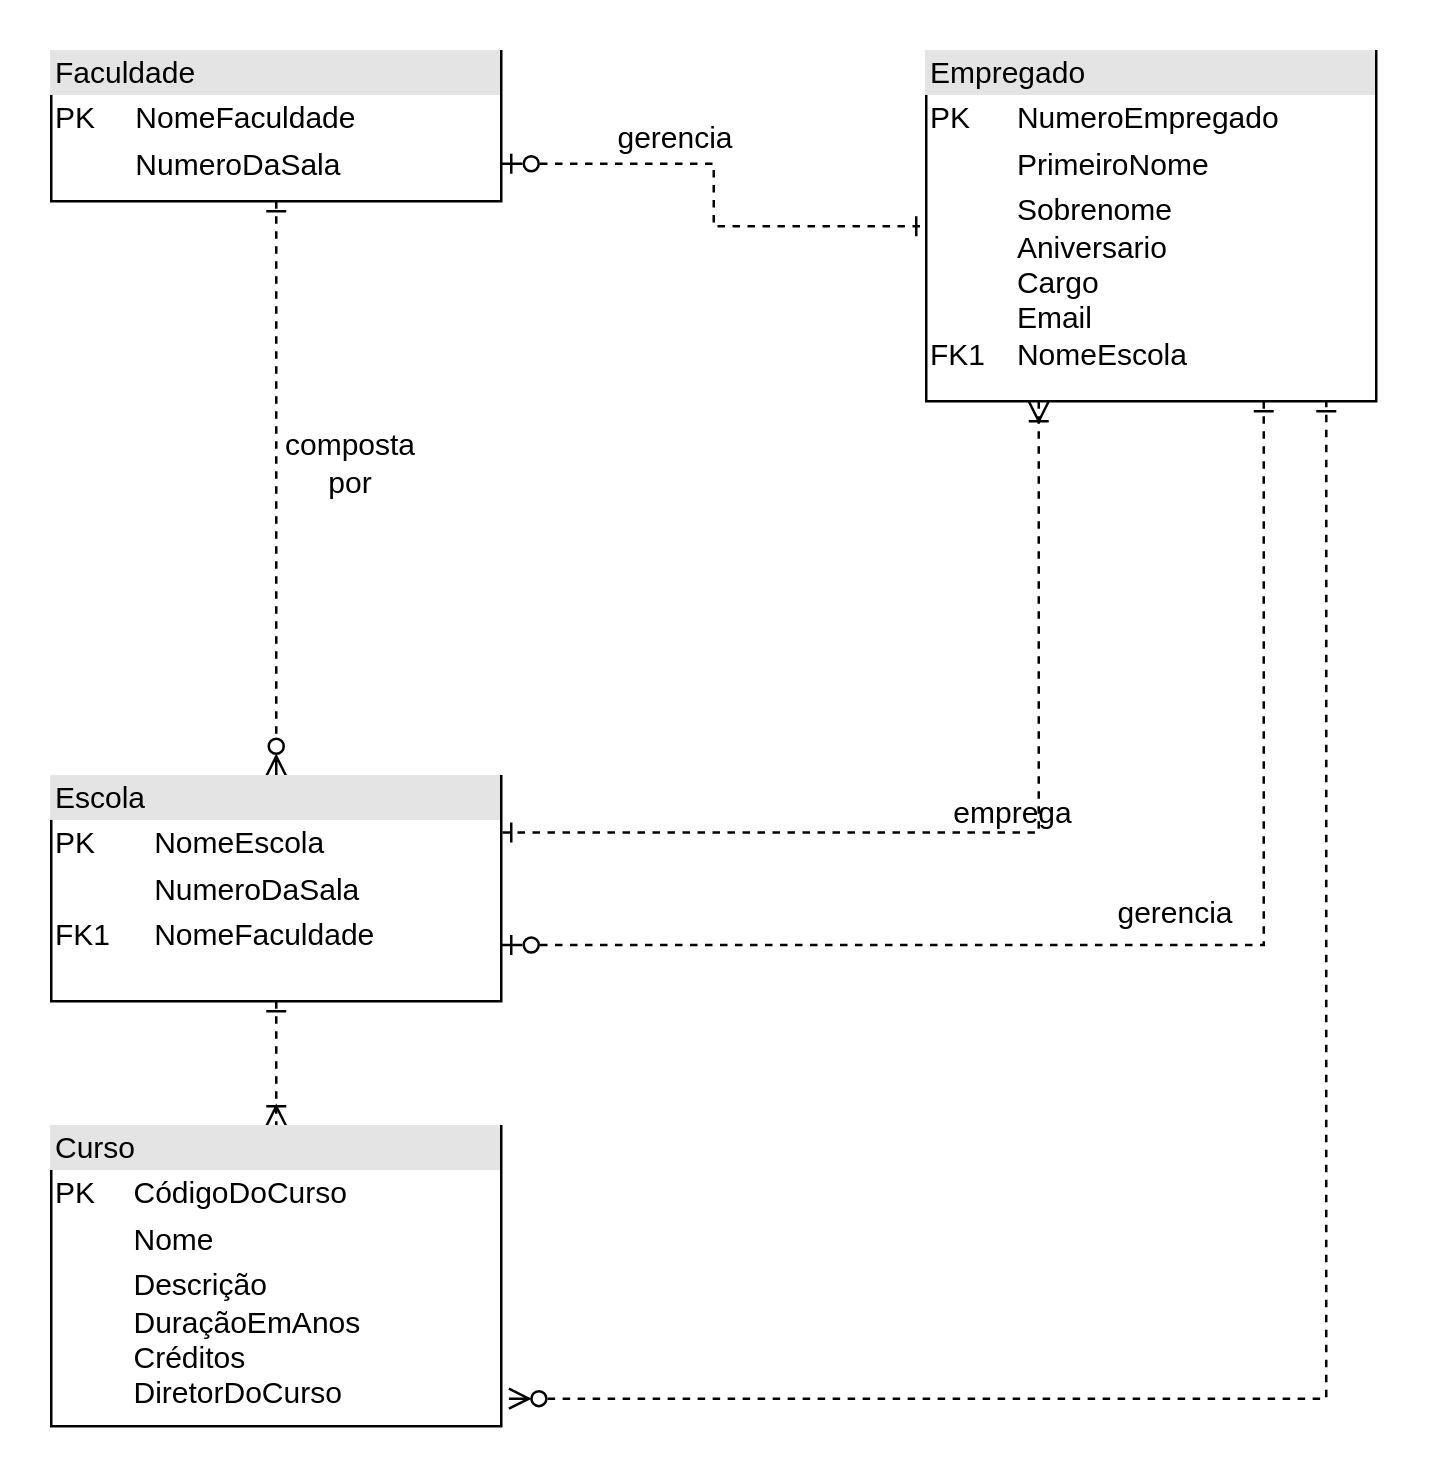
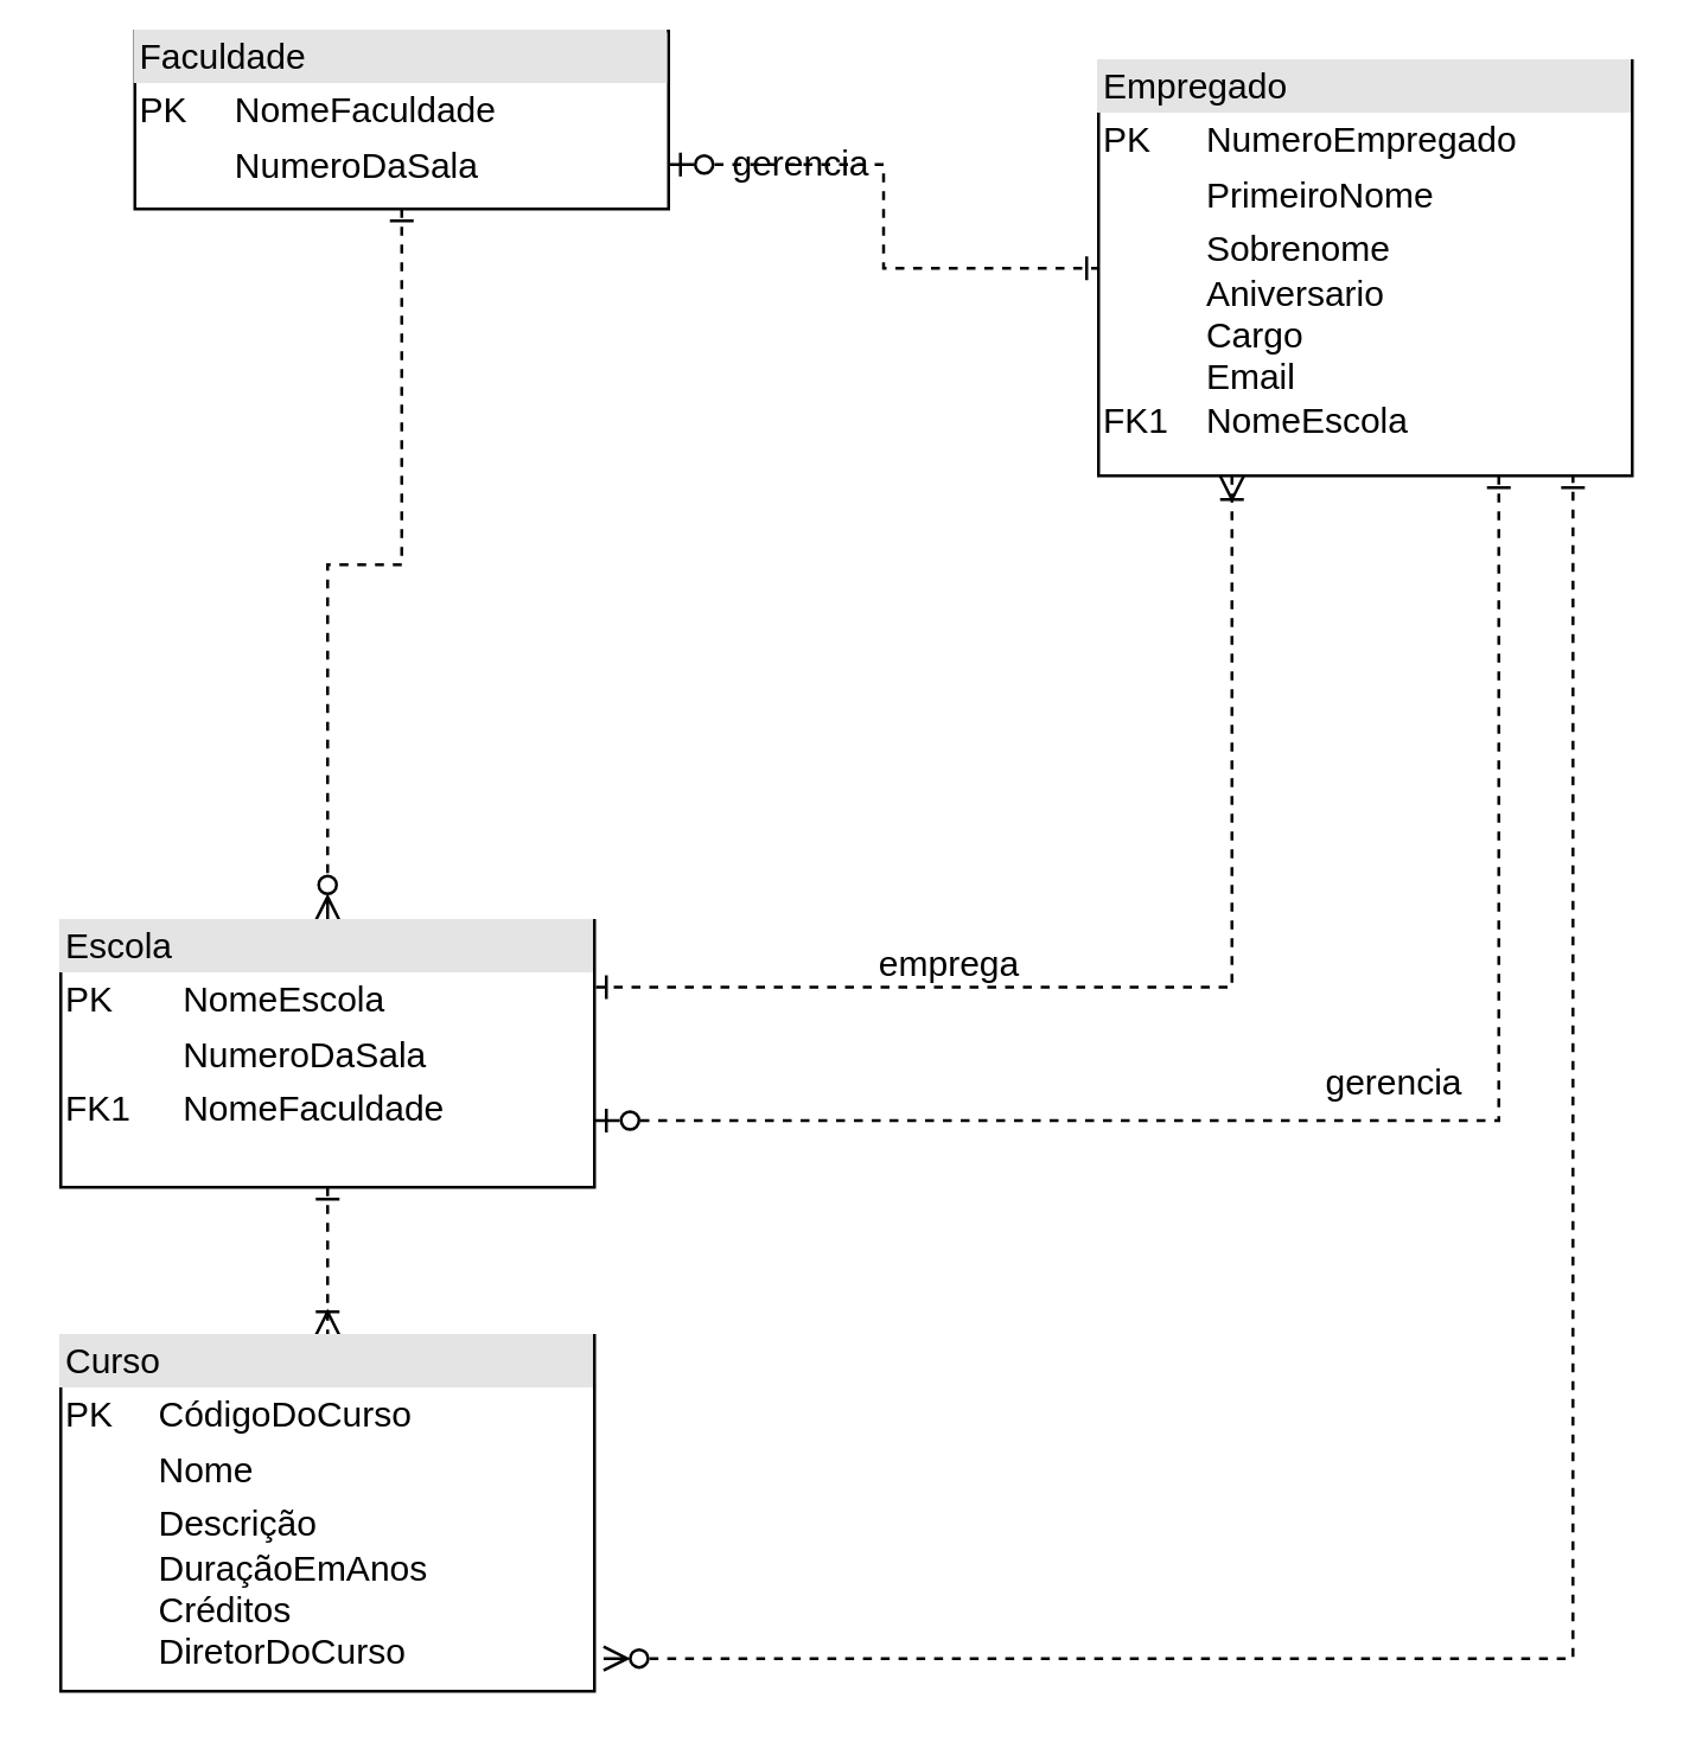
- <mxCell id="4" value="&lt;div style=&quot;box-sizing:border-box;width:100%;background:#e4e4e4;padding:2px;&quot;&gt;Faculdade&lt;/div&gt;&lt;table style=&quot;width:100%;font-size:1em;&quot; cellpadding=&quot;2&quot; cellspacing=&quot;0&quot;&gt;&lt;tbody&gt;&lt;tr&gt;&lt;td&gt;PK&lt;/td&gt;&lt;td&gt;NomeFaculdade&lt;/td&gt;&lt;/tr&gt;&lt;tr&gt;&lt;td&gt;&lt;br&gt;&lt;/td&gt;&lt;td&gt;NumeroDaSala&lt;/td&gt;&lt;/tr&gt;&lt;tr&gt;&lt;td&gt;&lt;/td&gt;&lt;td&gt;&lt;br&gt;&lt;/td&gt;&lt;/tr&gt;&lt;/tbody&gt;&lt;/table&gt;" style="verticalAlign=top;align=left;overflow=fill;html=1;" parent="1" vertex="1"><mxGeometry x="20" y="20" width="180" height="60" as="geometry" /></mxCell>
+ <mxCell id="4" value="&lt;div style=&quot;box-sizing:border-box;width:100%;background:#e4e4e4;padding:2px;&quot;&gt;Faculdade&lt;/div&gt;&lt;table style=&quot;width:100%;font-size:1em;&quot; cellpadding=&quot;2&quot; cellspacing=&quot;0&quot;&gt;&lt;tbody&gt;&lt;tr&gt;&lt;td&gt;PK&lt;/td&gt;&lt;td&gt;NomeFaculdade&lt;/td&gt;&lt;/tr&gt;&lt;tr&gt;&lt;td&gt;&lt;br&gt;&lt;/td&gt;&lt;td&gt;NumeroDaSala&lt;/td&gt;&lt;/tr&gt;&lt;tr&gt;&lt;td&gt;&lt;/td&gt;&lt;td&gt;&lt;br&gt;&lt;/td&gt;&lt;/tr&gt;&lt;/tbody&gt;&lt;/table&gt;" style="verticalAlign=top;align=left;overflow=fill;html=1;" parent="1" vertex="1"><mxGeometry x="45" y="10" width="180" height="60" as="geometry" /></mxCell>
- <mxCell id="10" value="composta por" style="text;strokeColor=none;align=center;fillColor=none;html=1;verticalAlign=middle;whiteSpace=wrap;rounded=0;" parent="1" vertex="1"><mxGeometry x="110" y="170" width="60" height="30" as="geometry" /></mxCell>
- <mxCell id="12" value="emprega" style="text;strokeColor=none;align=center;fillColor=none;html=1;verticalAlign=middle;whiteSpace=wrap;rounded=0;" parent="1" vertex="1"><mxGeometry x="375" y="310" width="60" height="30" as="geometry" /></mxCell>
+ <mxCell id="12" value="emprega" style="text;strokeColor=none;align=center;fillColor=none;html=1;verticalAlign=middle;whiteSpace=wrap;rounded=0;" parent="1" vertex="1"><mxGeometry x="290" y="310" width="60" height="30" as="geometry" /></mxCell>
